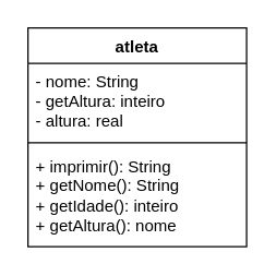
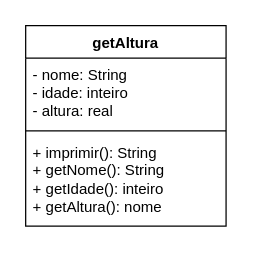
- <mxCell id="2" value="atleta" style="swimlane;fontStyle=1;align=center;verticalAlign=top;childLayout=stackLayout;horizontal=1;startSize=26;horizontalStack=0;resizeParent=1;resizeParentMax=0;resizeLast=0;collapsible=1;marginBottom=0;whiteSpace=wrap;html=1;" vertex="1" parent="1"><mxGeometry x="20" y="20" width="160" height="160" as="geometry" /></mxCell>
+ <mxCell id="2" value="getAltura" style="swimlane;fontStyle=1;align=center;verticalAlign=top;childLayout=stackLayout;horizontal=1;startSize=26;horizontalStack=0;resizeParent=1;resizeParentMax=0;resizeLast=0;collapsible=1;marginBottom=0;whiteSpace=wrap;html=1;" vertex="1" parent="1"><mxGeometry x="20" y="20" width="160" height="160" as="geometry" /></mxCell>
- <mxCell id="3" value="- nome: String&lt;div&gt;- getAltura: inteiro&lt;br&gt;&lt;/div&gt;&lt;div&gt;- altura: real&lt;br&gt;&lt;/div&gt;" style="text;strokeColor=none;fillColor=none;align=left;verticalAlign=top;spacingLeft=4;spacingRight=4;overflow=hidden;rotatable=0;points=[[0,0.5],[1,0.5]];portConstraint=eastwest;whiteSpace=wrap;html=1;" vertex="1" parent="2"><mxGeometry y="26" width="160" height="54" as="geometry" /></mxCell>
+ <mxCell id="3" value="- nome: String&lt;div&gt;- idade: inteiro&lt;br&gt;&lt;/div&gt;&lt;div&gt;- altura: real&lt;br&gt;&lt;/div&gt;" style="text;strokeColor=none;fillColor=none;align=left;verticalAlign=top;spacingLeft=4;spacingRight=4;overflow=hidden;rotatable=0;points=[[0,0.5],[1,0.5]];portConstraint=eastwest;whiteSpace=wrap;html=1;" vertex="1" parent="2"><mxGeometry y="26" width="160" height="54" as="geometry" /></mxCell>
